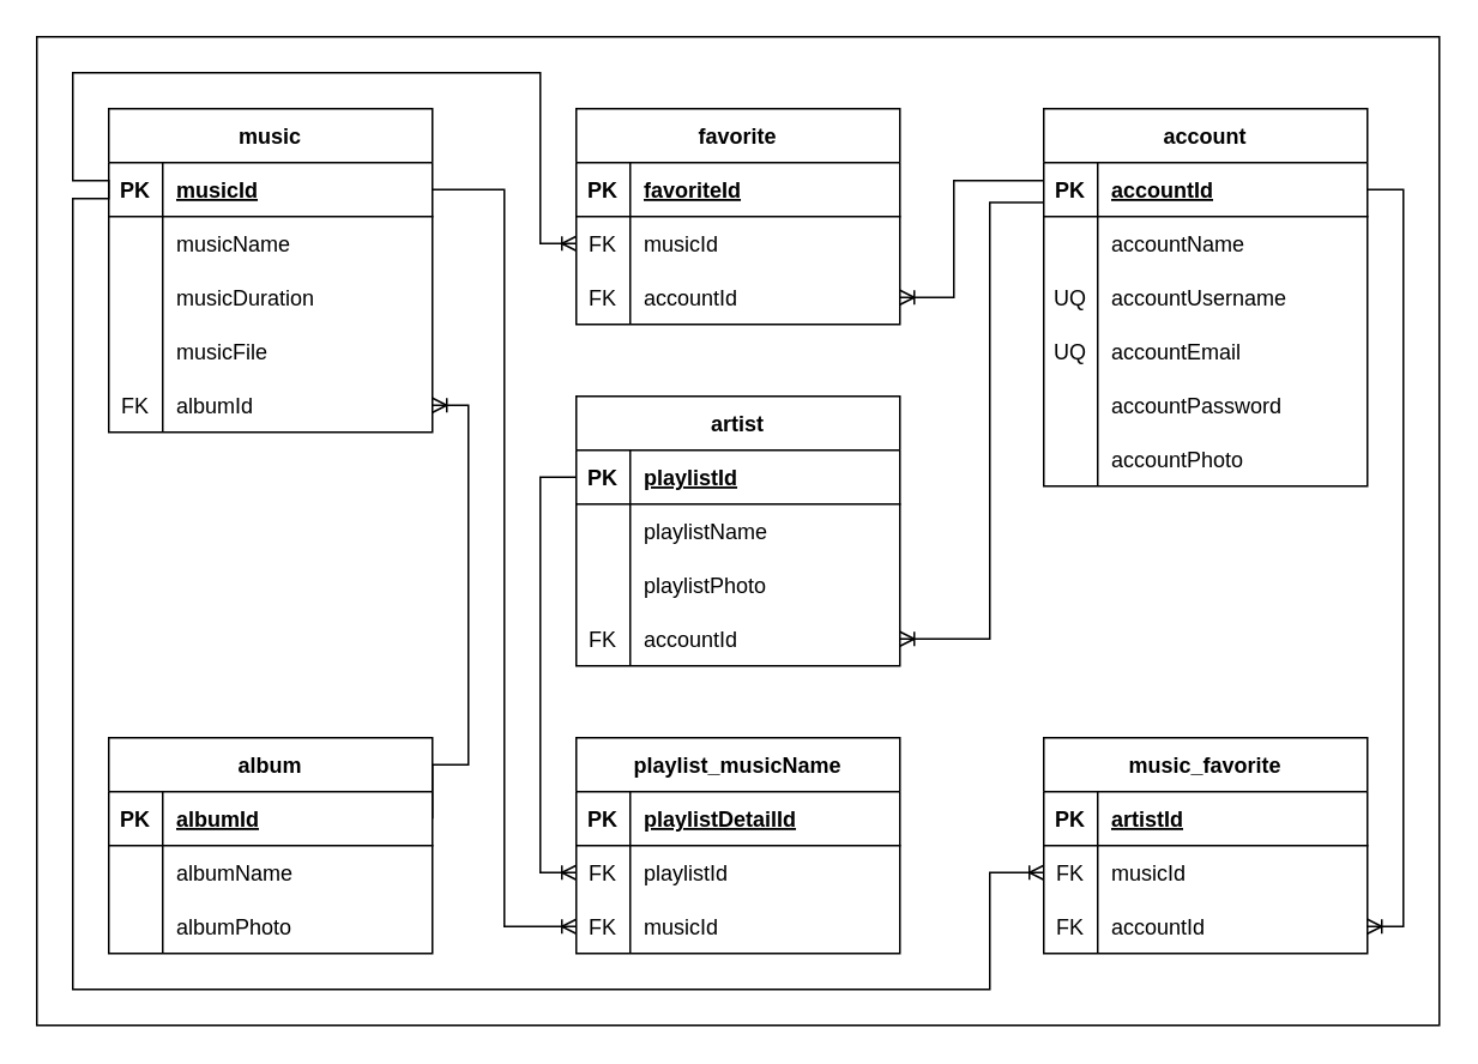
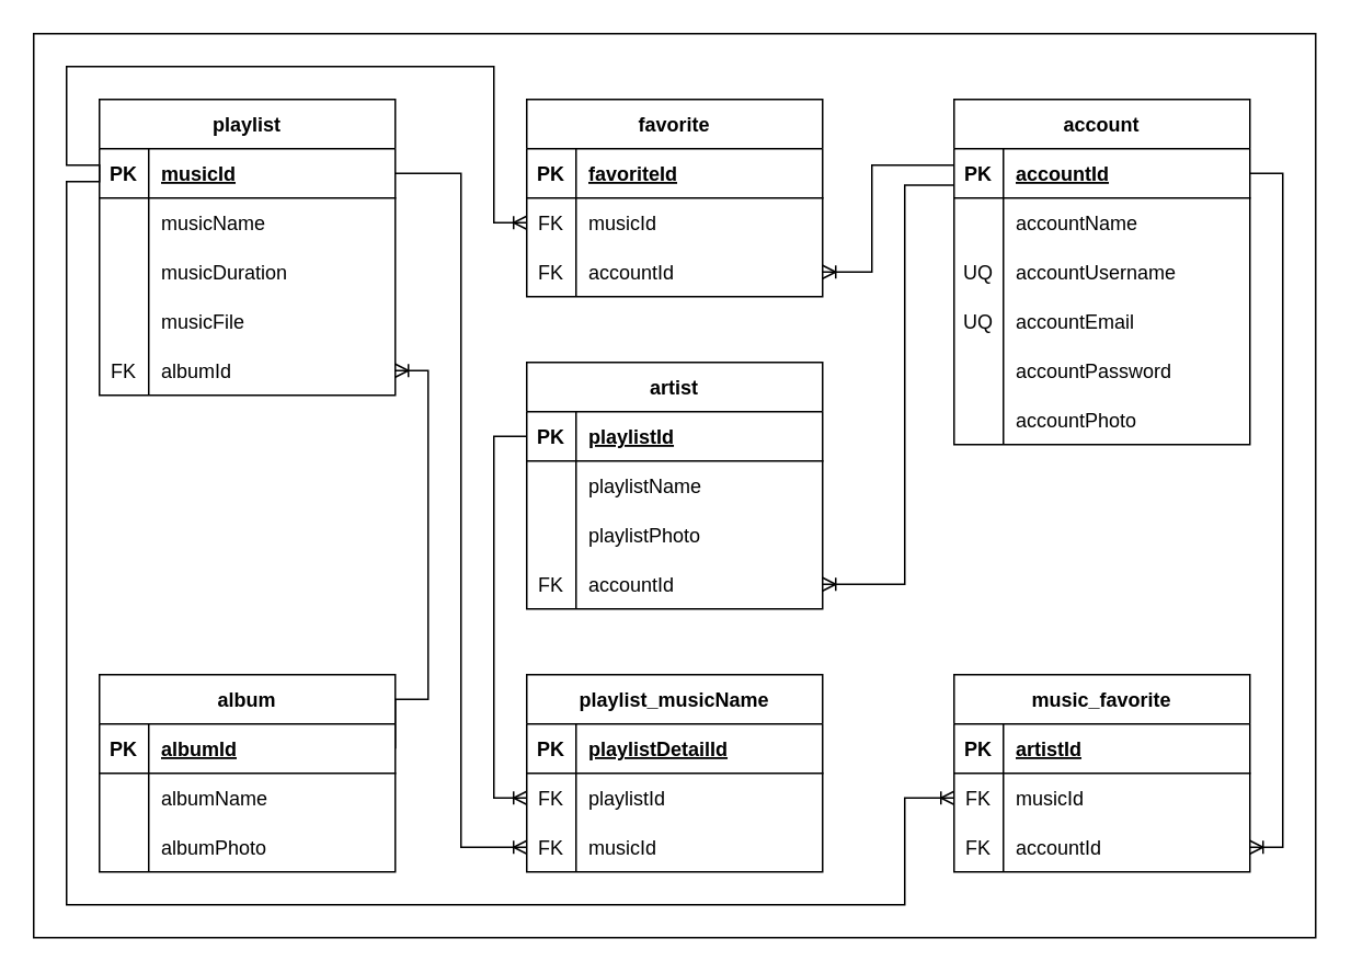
- <mxCell id="3" value="music" style="shape=table;startSize=30;container=1;collapsible=1;childLayout=tableLayout;fixedRows=1;rowLines=0;fontStyle=1;align=center;resizeLast=1;" parent="1" vertex="1"><mxGeometry x="60" y="60" width="180" height="180" as="geometry" /></mxCell>
+ <mxCell id="3" value="playlist" style="shape=table;startSize=30;container=1;collapsible=1;childLayout=tableLayout;fixedRows=1;rowLines=0;fontStyle=1;align=center;resizeLast=1;" parent="1" vertex="1"><mxGeometry x="60" y="60" width="180" height="180" as="geometry" /></mxCell>
